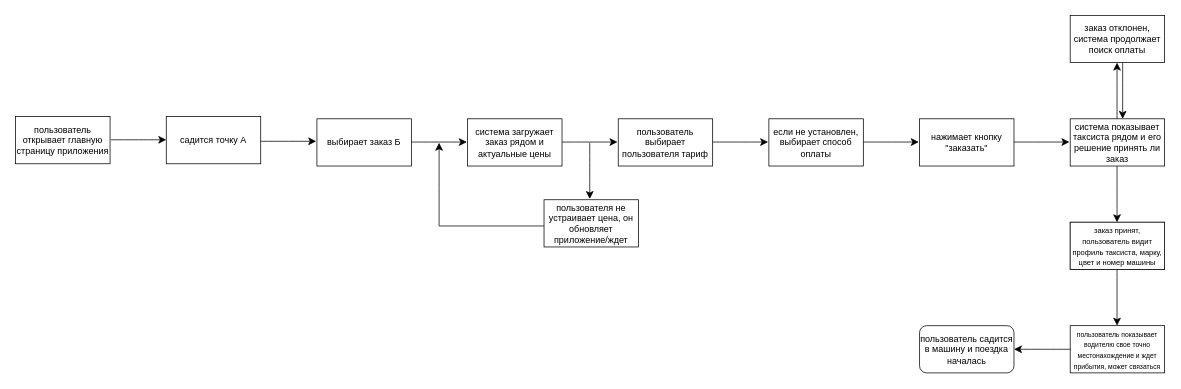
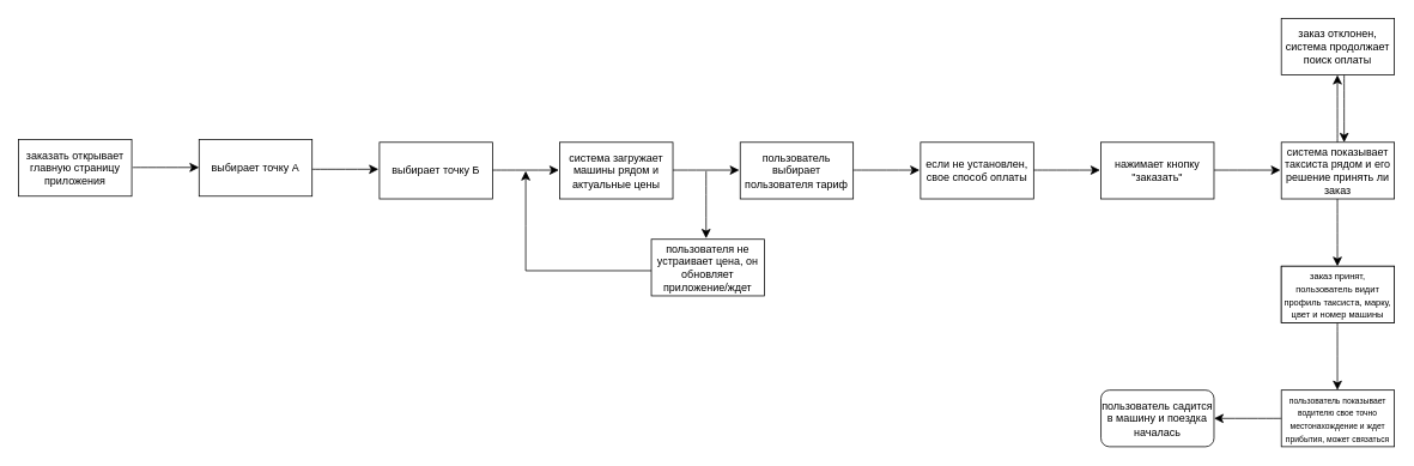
- <mxCell id="26" value="&lt;font style=&quot;vertical-align: inherit;&quot;&gt;&lt;font style=&quot;vertical-align: inherit;&quot;&gt;пользователь открывает главную страницу приложения&lt;/font&gt;&lt;/font&gt;" style="rounded=0;whiteSpace=wrap;html=1;" parent="1" vertex="1"><mxGeometry x="20" y="155" width="126" height="63" as="geometry" /></mxCell>
+ <mxCell id="26" value="&lt;font style=&quot;vertical-align: inherit;&quot;&gt;&lt;font style=&quot;vertical-align: inherit;&quot;&gt;заказать открывает главную страницу приложения&lt;/font&gt;&lt;/font&gt;" style="rounded=0;whiteSpace=wrap;html=1;" parent="1" vertex="1"><mxGeometry x="20" y="155" width="126" height="63" as="geometry" /></mxCell>
- <mxCell id="2" value="садится точку А" style="rounded=0;whiteSpace=wrap;html=1;" parent="1" vertex="1"><mxGeometry x="221" y="155" width="126" height="63" as="geometry" /></mxCell>
+ <mxCell id="2" value="выбирает точку А" style="rounded=0;whiteSpace=wrap;html=1;" parent="1" vertex="1"><mxGeometry x="221" y="155" width="126" height="63" as="geometry" /></mxCell>
- <mxCell id="4" value="выбирает заказ Б" style="rounded=0;whiteSpace=wrap;html=1;" parent="1" vertex="1"><mxGeometry x="422" y="158" width="126" height="63" as="geometry" /></mxCell>
+ <mxCell id="4" value="выбирает точку Б" style="rounded=0;whiteSpace=wrap;html=1;" parent="1" vertex="1"><mxGeometry x="422" y="158" width="126" height="63" as="geometry" /></mxCell>
- <mxCell id="6" value="&lt;font style=&quot;vertical-align: inherit;&quot;&gt;&lt;font style=&quot;vertical-align: inherit;&quot;&gt;система загружает заказ рядом и актуальные цены&lt;/font&gt;&lt;/font&gt;" style="rounded=0;whiteSpace=wrap;html=1;" parent="1" vertex="1"><mxGeometry x="623" y="158" width="126" height="63" as="geometry" /></mxCell>
+ <mxCell id="6" value="&lt;font style=&quot;vertical-align: inherit;&quot;&gt;&lt;font style=&quot;vertical-align: inherit;&quot;&gt;система загружает машины рядом и актуальные цены&lt;/font&gt;&lt;/font&gt;" style="rounded=0;whiteSpace=wrap;html=1;" parent="1" vertex="1"><mxGeometry x="623" y="158" width="126" height="63" as="geometry" /></mxCell>
- <mxCell id="11" value="если не установлен, выбирает способ оплаты" style="rounded=0;whiteSpace=wrap;html=1;" parent="1" vertex="1"><mxGeometry x="1025" y="158" width="126" height="63" as="geometry" /></mxCell>
+ <mxCell id="11" value="если не установлен, свое способ оплаты" style="rounded=0;whiteSpace=wrap;html=1;" parent="1" vertex="1"><mxGeometry x="1025" y="158" width="126" height="63" as="geometry" /></mxCell>
